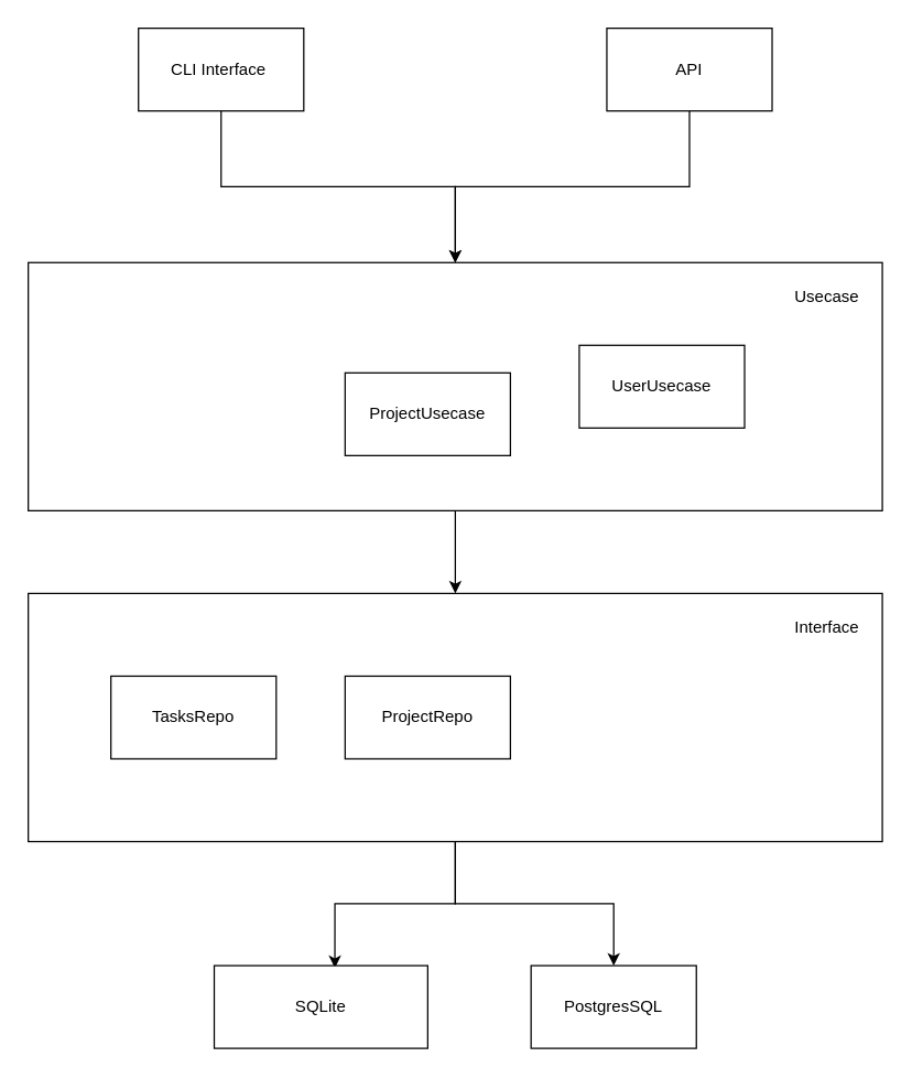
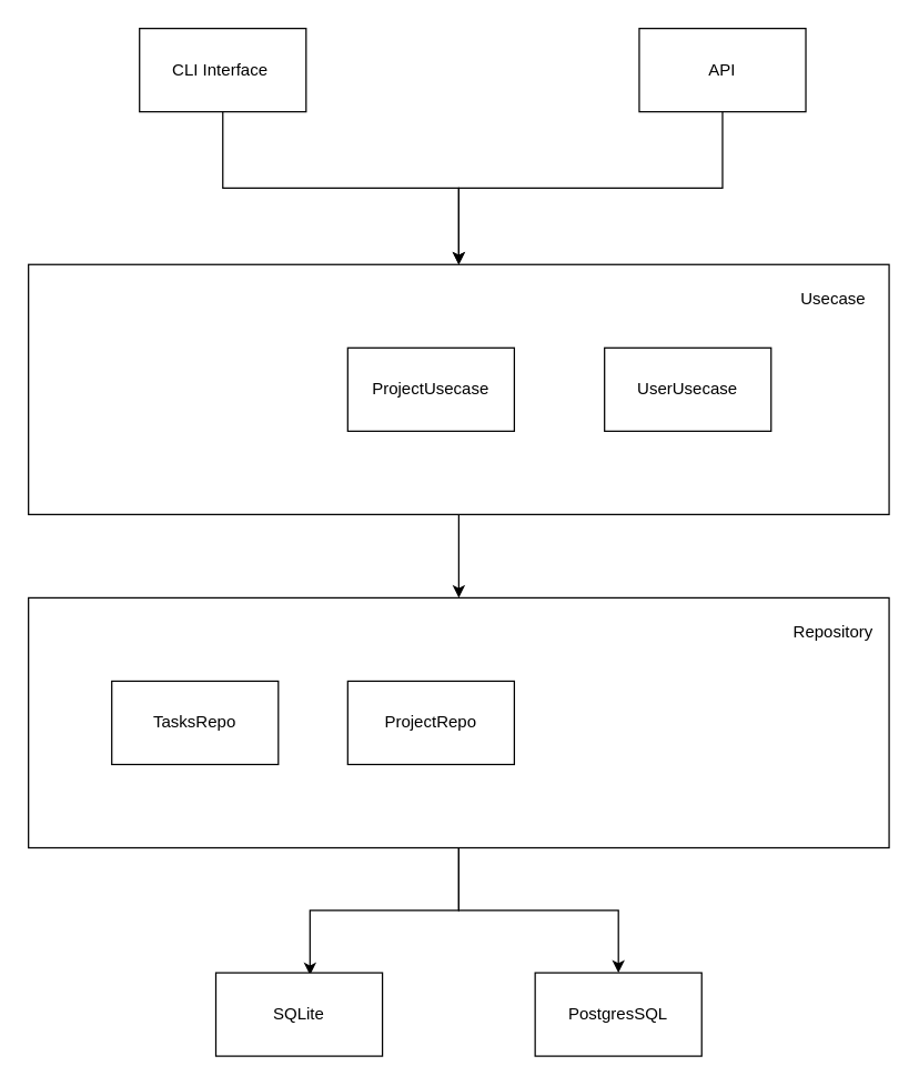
- <mxCell id="5" value="API" style="rounded=0;whiteSpace=wrap;html=1;" vertex="1" parent="1"><mxGeometry x="440" y="20" width="120" height="60" as="geometry" /></mxCell>
+ <mxCell id="5" value="API" style="rounded=0;whiteSpace=wrap;html=1;" vertex="1" parent="1"><mxGeometry x="460" y="20" width="120" height="60" as="geometry" /></mxCell>
- <mxCell id="9" value="UserUsecase" style="rounded=0;whiteSpace=wrap;html=1;" vertex="1" parent="1"><mxGeometry x="420" y="250" width="120" height="60" as="geometry" /></mxCell>
+ <mxCell id="9" value="UserUsecase" style="rounded=0;whiteSpace=wrap;html=1;" vertex="1" parent="1"><mxGeometry x="435" y="250" width="120" height="60" as="geometry" /></mxCell>
- <mxCell id="8" value="ProjectUsecase" style="rounded=0;whiteSpace=wrap;html=1;" vertex="1" parent="1"><mxGeometry x="250" y="270" width="120" height="60" as="geometry" /></mxCell>
+ <mxCell id="8" value="ProjectUsecase" style="rounded=0;whiteSpace=wrap;html=1;" vertex="1" parent="1"><mxGeometry x="250" y="250" width="120" height="60" as="geometry" /></mxCell>
- <mxCell id="16" value="Interface" style="text;html=1;strokeColor=none;fillColor=none;align=center;verticalAlign=middle;whiteSpace=wrap;rounded=0;" vertex="1" parent="1"><mxGeometry x="570" y="440" width="60" height="30" as="geometry" /></mxCell>
+ <mxCell id="16" value="Repository" style="text;html=1;strokeColor=none;fillColor=none;align=center;verticalAlign=middle;whiteSpace=wrap;rounded=0;" vertex="1" parent="1"><mxGeometry x="570" y="440" width="60" height="30" as="geometry" /></mxCell>
- <mxCell id="17" value="SQLite" style="rounded=0;whiteSpace=wrap;html=1;" vertex="1" parent="1"><mxGeometry x="155" y="700" width="155" height="60" as="geometry" /></mxCell>
+ <mxCell id="17" value="SQLite" style="rounded=0;whiteSpace=wrap;html=1;" vertex="1" parent="1"><mxGeometry x="155" y="700" width="120" height="60" as="geometry" /></mxCell>
